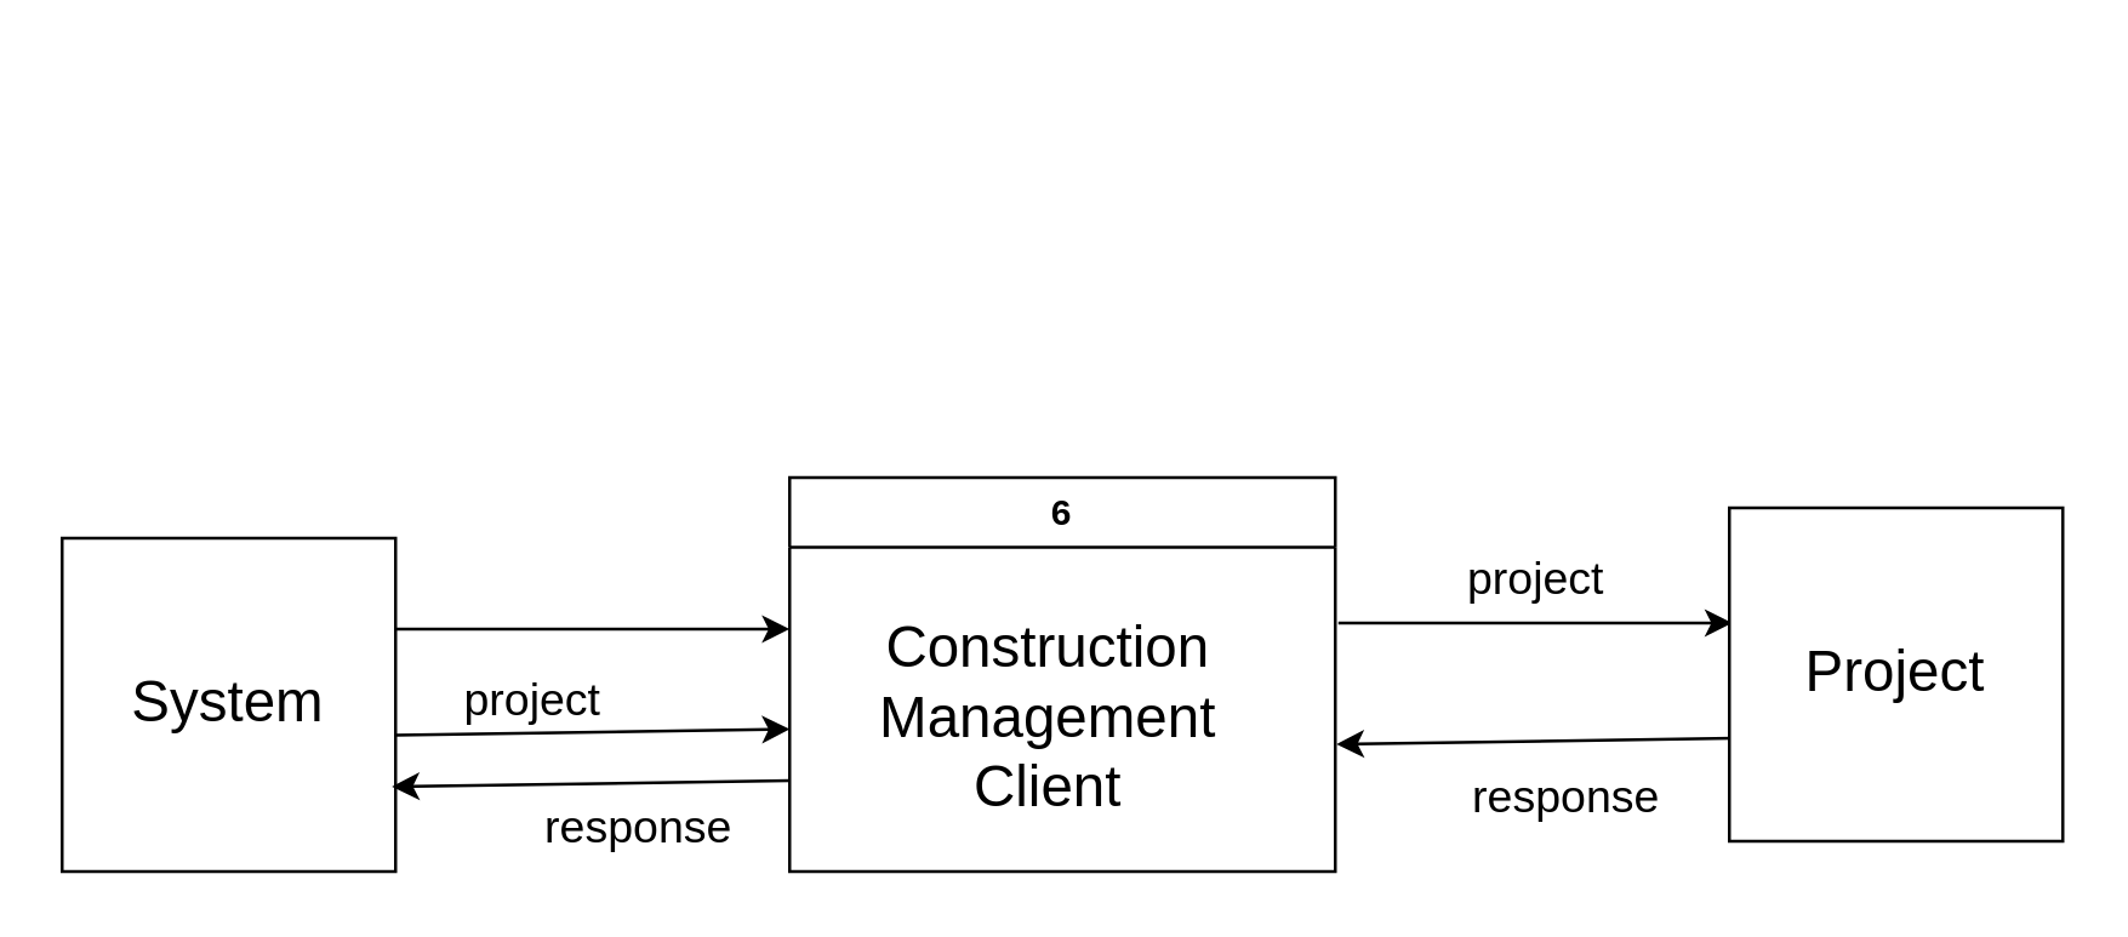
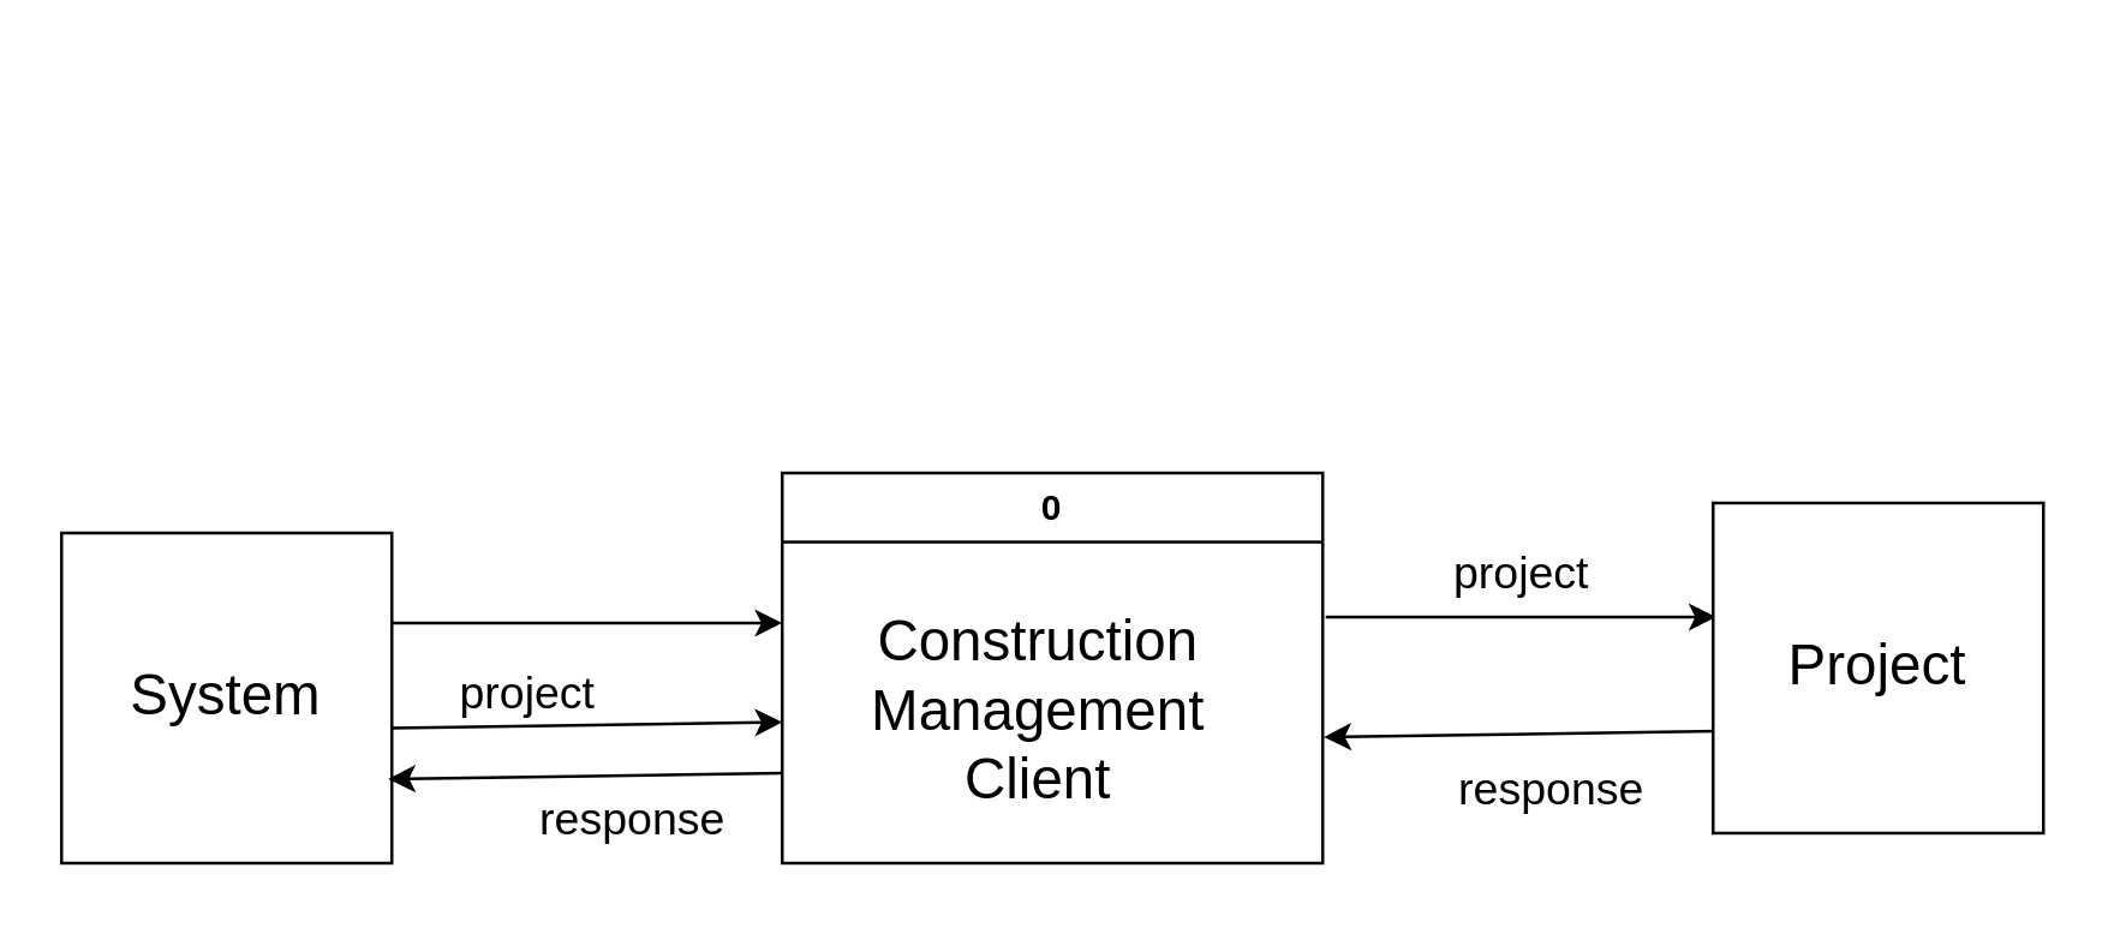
- <mxCell id="2" value="6" style="swimlane;whiteSpace=wrap;html=1;" vertex="1" parent="1"><mxGeometry x="260" y="157" width="180" height="130" as="geometry" /></mxCell>
+ <mxCell id="2" value="0" style="swimlane;whiteSpace=wrap;html=1;" vertex="1" parent="1"><mxGeometry x="260" y="157" width="180" height="130" as="geometry" /></mxCell>
